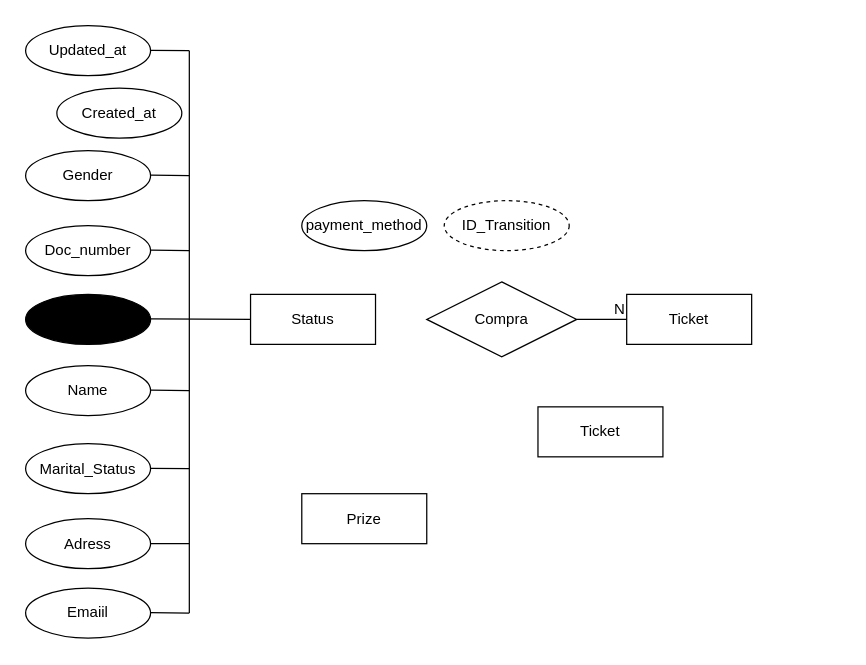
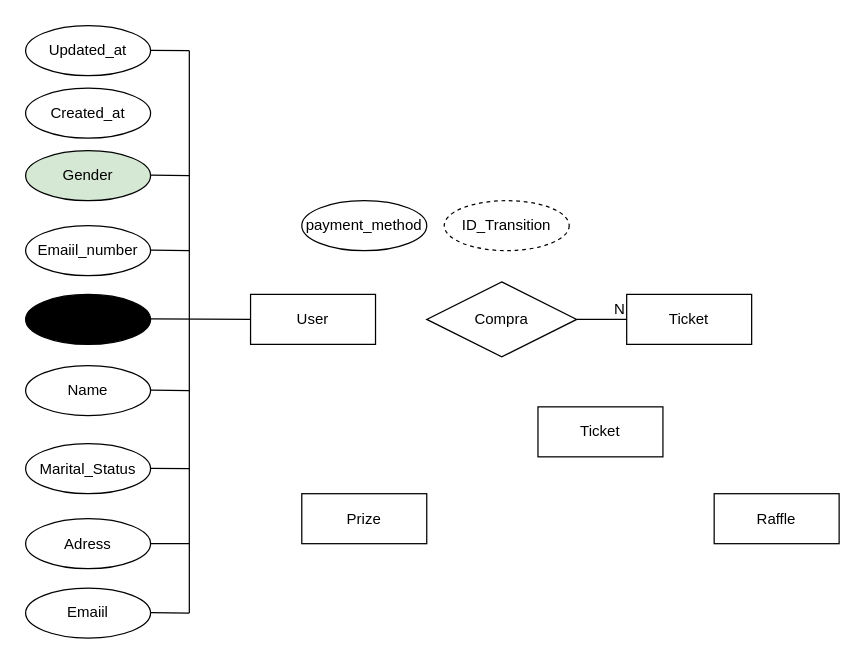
- <mxCell id="25" value="Created_at" style="ellipse;whiteSpace=wrap;html=1;align=center;fillColor=none;" vertex="1" parent="1"><mxGeometry x="45" y="70" width="100" height="40" as="geometry" /></mxCell>
+ <mxCell id="25" value="Created_at" style="ellipse;whiteSpace=wrap;html=1;align=center;fillColor=none;" vertex="1" parent="1"><mxGeometry x="20" y="70" width="100" height="40" as="geometry" /></mxCell>
- <mxCell id="19" value="Gender" style="ellipse;whiteSpace=wrap;html=1;align=center;" vertex="1" parent="1"><mxGeometry x="20" y="120" width="100" height="40" as="geometry" /></mxCell>
+ <mxCell id="19" value="Gender" style="ellipse;whiteSpace=wrap;html=1;align=center;fillColor=#d5e8d4;" vertex="1" parent="1"><mxGeometry x="20" y="120" width="100" height="40" as="geometry" /></mxCell>
- <mxCell id="17" value="Doc_number" style="ellipse;whiteSpace=wrap;html=1;align=center;fillColor=none;" vertex="1" parent="1"><mxGeometry x="20" y="180" width="100" height="40" as="geometry" /></mxCell>
+ <mxCell id="17" value="Emaiil_number" style="ellipse;whiteSpace=wrap;html=1;align=center;fillColor=none;" vertex="1" parent="1"><mxGeometry x="20" y="180" width="100" height="40" as="geometry" /></mxCell>
- <mxCell id="7" value="Status" style="whiteSpace=wrap;html=1;align=center;fillColor=none;" vertex="1" parent="1"><mxGeometry x="200" y="235" width="100" height="40" as="geometry" /></mxCell>
+ <mxCell id="7" value="User" style="whiteSpace=wrap;html=1;align=center;fillColor=none;" vertex="1" parent="1"><mxGeometry x="200" y="235" width="100" height="40" as="geometry" /></mxCell>
+ <mxCell id="9" value="Raffle" style="whiteSpace=wrap;html=1;align=center;fillColor=none;" vertex="1" parent="1"><mxGeometry x="571" y="394.5" width="100" height="40" as="geometry" /></mxCell>
